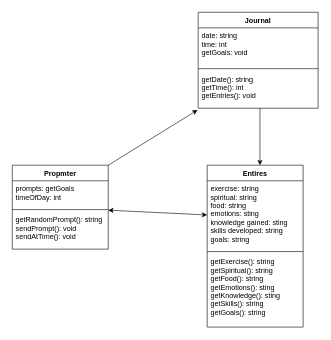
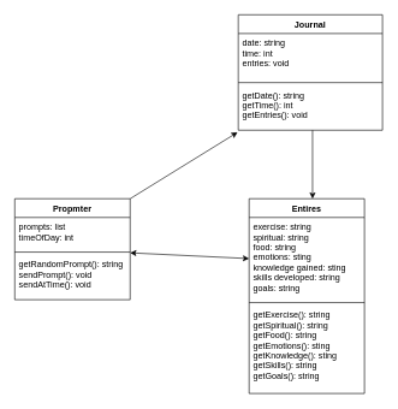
- <mxCell id="7" value="date: string&#10;time: int&#10;getGoals: void" style="text;strokeColor=none;fillColor=none;align=left;verticalAlign=top;spacingLeft=4;spacingRight=4;overflow=hidden;rotatable=0;points=[[0,0.5],[1,0.5]];portConstraint=eastwest;" vertex="1" parent="6"><mxGeometry y="26" width="200" height="64" as="geometry" /></mxCell>
+ <mxCell id="7" value="date: string&#10;time: int&#10;entries: void" style="text;strokeColor=none;fillColor=none;align=left;verticalAlign=top;spacingLeft=4;spacingRight=4;overflow=hidden;rotatable=0;points=[[0,0.5],[1,0.5]];portConstraint=eastwest;" vertex="1" parent="6"><mxGeometry y="26" width="200" height="64" as="geometry" /></mxCell>
- <mxCell id="3" value="prompts: getGoals&#10;timeOfDay: int" style="text;strokeColor=none;fillColor=none;align=left;verticalAlign=top;spacingLeft=4;spacingRight=4;overflow=hidden;rotatable=0;points=[[0,0.5],[1,0.5]];portConstraint=eastwest;" vertex="1" parent="2"><mxGeometry y="26" width="160" height="44" as="geometry" /></mxCell>
+ <mxCell id="3" value="prompts: list&#10;timeOfDay: int" style="text;strokeColor=none;fillColor=none;align=left;verticalAlign=top;spacingLeft=4;spacingRight=4;overflow=hidden;rotatable=0;points=[[0,0.5],[1,0.5]];portConstraint=eastwest;" vertex="1" parent="2"><mxGeometry y="26" width="160" height="44" as="geometry" /></mxCell>
